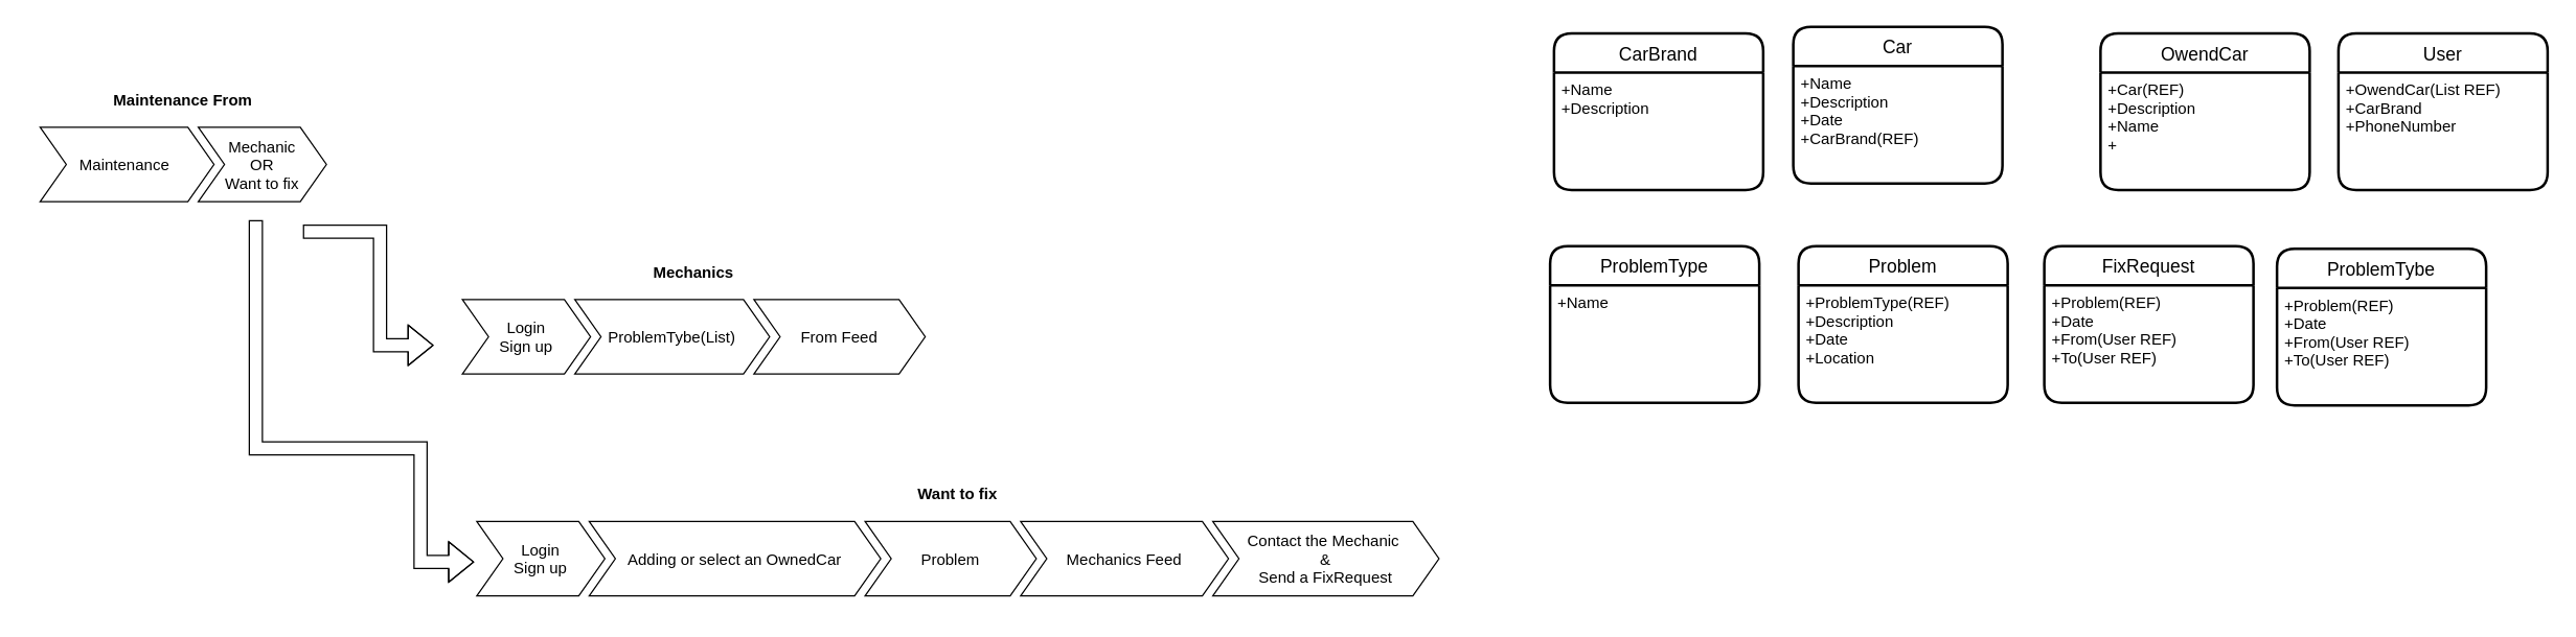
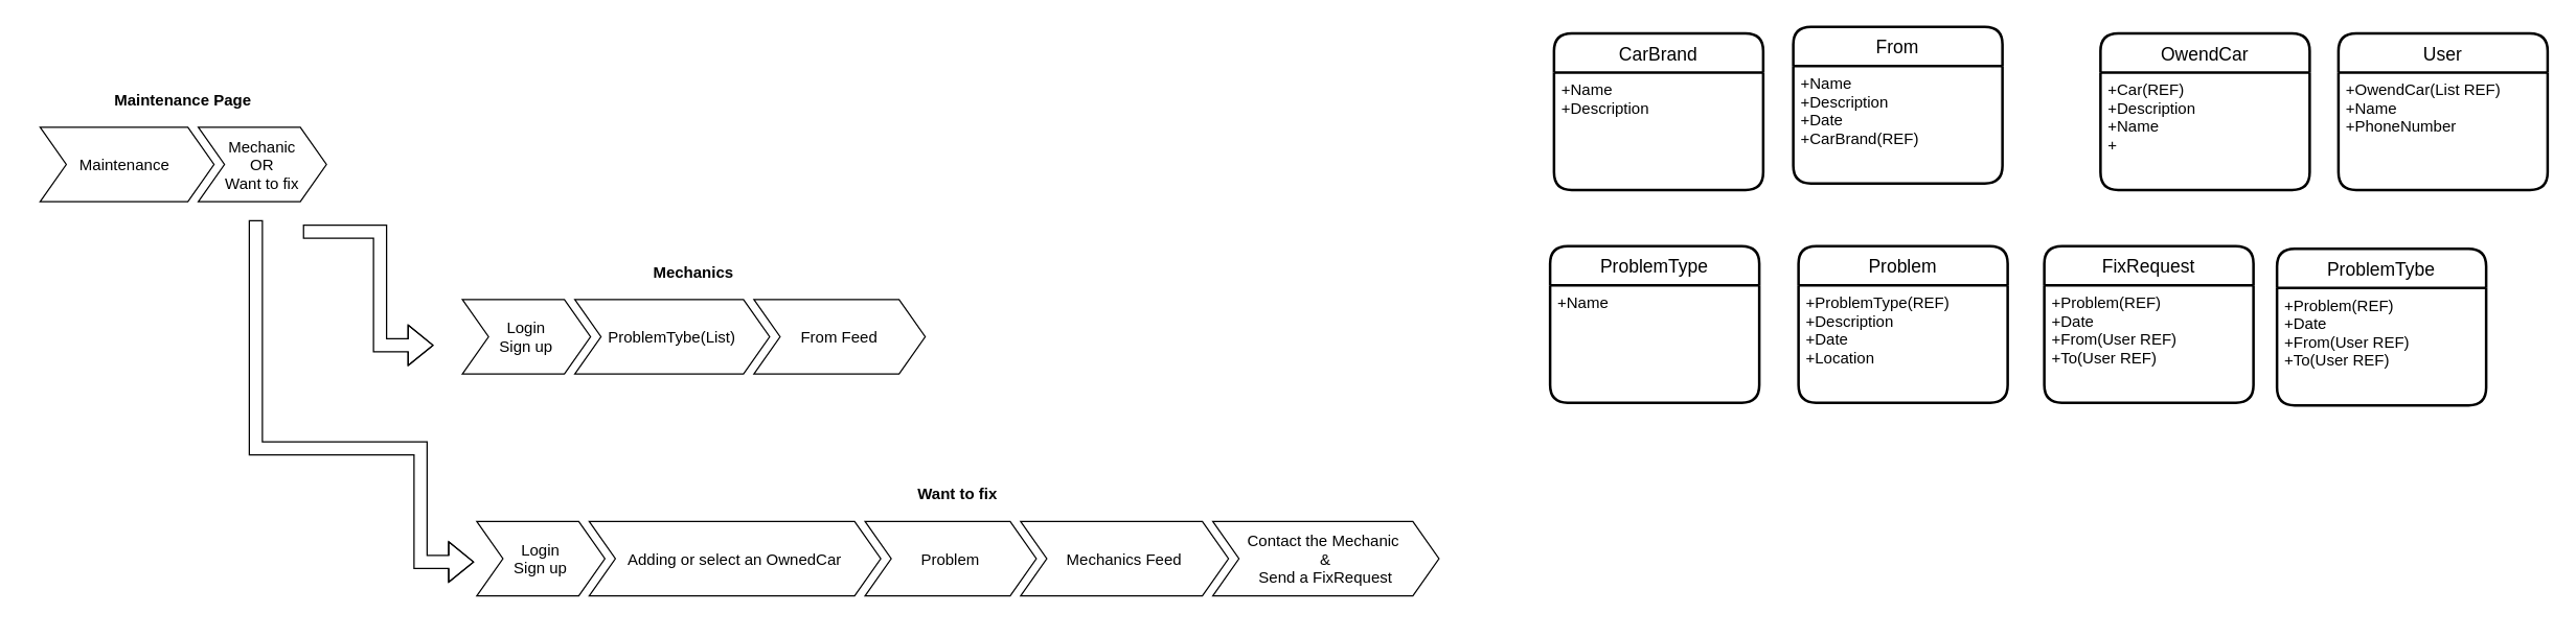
- <mxCell id="17" value="Car" style="swimlane;childLayout=stackLayout;horizontal=1;startSize=30;horizontalStack=0;rounded=1;fontSize=14;fontStyle=0;strokeWidth=2;resizeParent=0;resizeLast=1;shadow=0;dashed=0;align=center;" parent="1" vertex="1"><mxGeometry x="1371" y="20" width="160" height="120" as="geometry" /></mxCell>
+ <mxCell id="17" value="From" style="swimlane;childLayout=stackLayout;horizontal=1;startSize=30;horizontalStack=0;rounded=1;fontSize=14;fontStyle=0;strokeWidth=2;resizeParent=0;resizeLast=1;shadow=0;dashed=0;align=center;" parent="1" vertex="1"><mxGeometry x="1371" y="20" width="160" height="120" as="geometry" /></mxCell>
- <mxCell id="20" value="+OwendCar(List REF)&#10;+CarBrand&#10;+PhoneNumber" style="align=left;strokeColor=none;fillColor=none;spacingLeft=4;fontSize=12;verticalAlign=top;resizable=0;rotatable=0;part=1;" parent="19" vertex="1"><mxGeometry y="30" width="160" height="90" as="geometry" /></mxCell>
+ <mxCell id="20" value="+OwendCar(List REF)&#10;+Name&#10;+PhoneNumber" style="align=left;strokeColor=none;fillColor=none;spacingLeft=4;fontSize=12;verticalAlign=top;resizable=0;rotatable=0;part=1;" parent="19" vertex="1"><mxGeometry y="30" width="160" height="90" as="geometry" /></mxCell>
- <mxCell id="2" value="Maintenance From" style="swimlane;childLayout=stackLayout;horizontal=1;fillColor=none;horizontalStack=1;resizeParent=1;resizeParentMax=0;resizeLast=0;collapsible=0;strokeColor=none;stackBorder=10;stackSpacing=-12;resizable=1;align=center;points=[];fontColor=#000000;startSize=23;" parent="1" vertex="1"><mxGeometry x="20" y="64" width="239" height="100" as="geometry" /></mxCell>
+ <mxCell id="2" value="Maintenance Page" style="swimlane;childLayout=stackLayout;horizontal=1;fillColor=none;horizontalStack=1;resizeParent=1;resizeParentMax=0;resizeLast=0;collapsible=0;strokeColor=none;stackBorder=10;stackSpacing=-12;resizable=1;align=center;points=[];fontColor=#000000;startSize=23;" parent="1" vertex="1"><mxGeometry x="20" y="64" width="239" height="100" as="geometry" /></mxCell>
